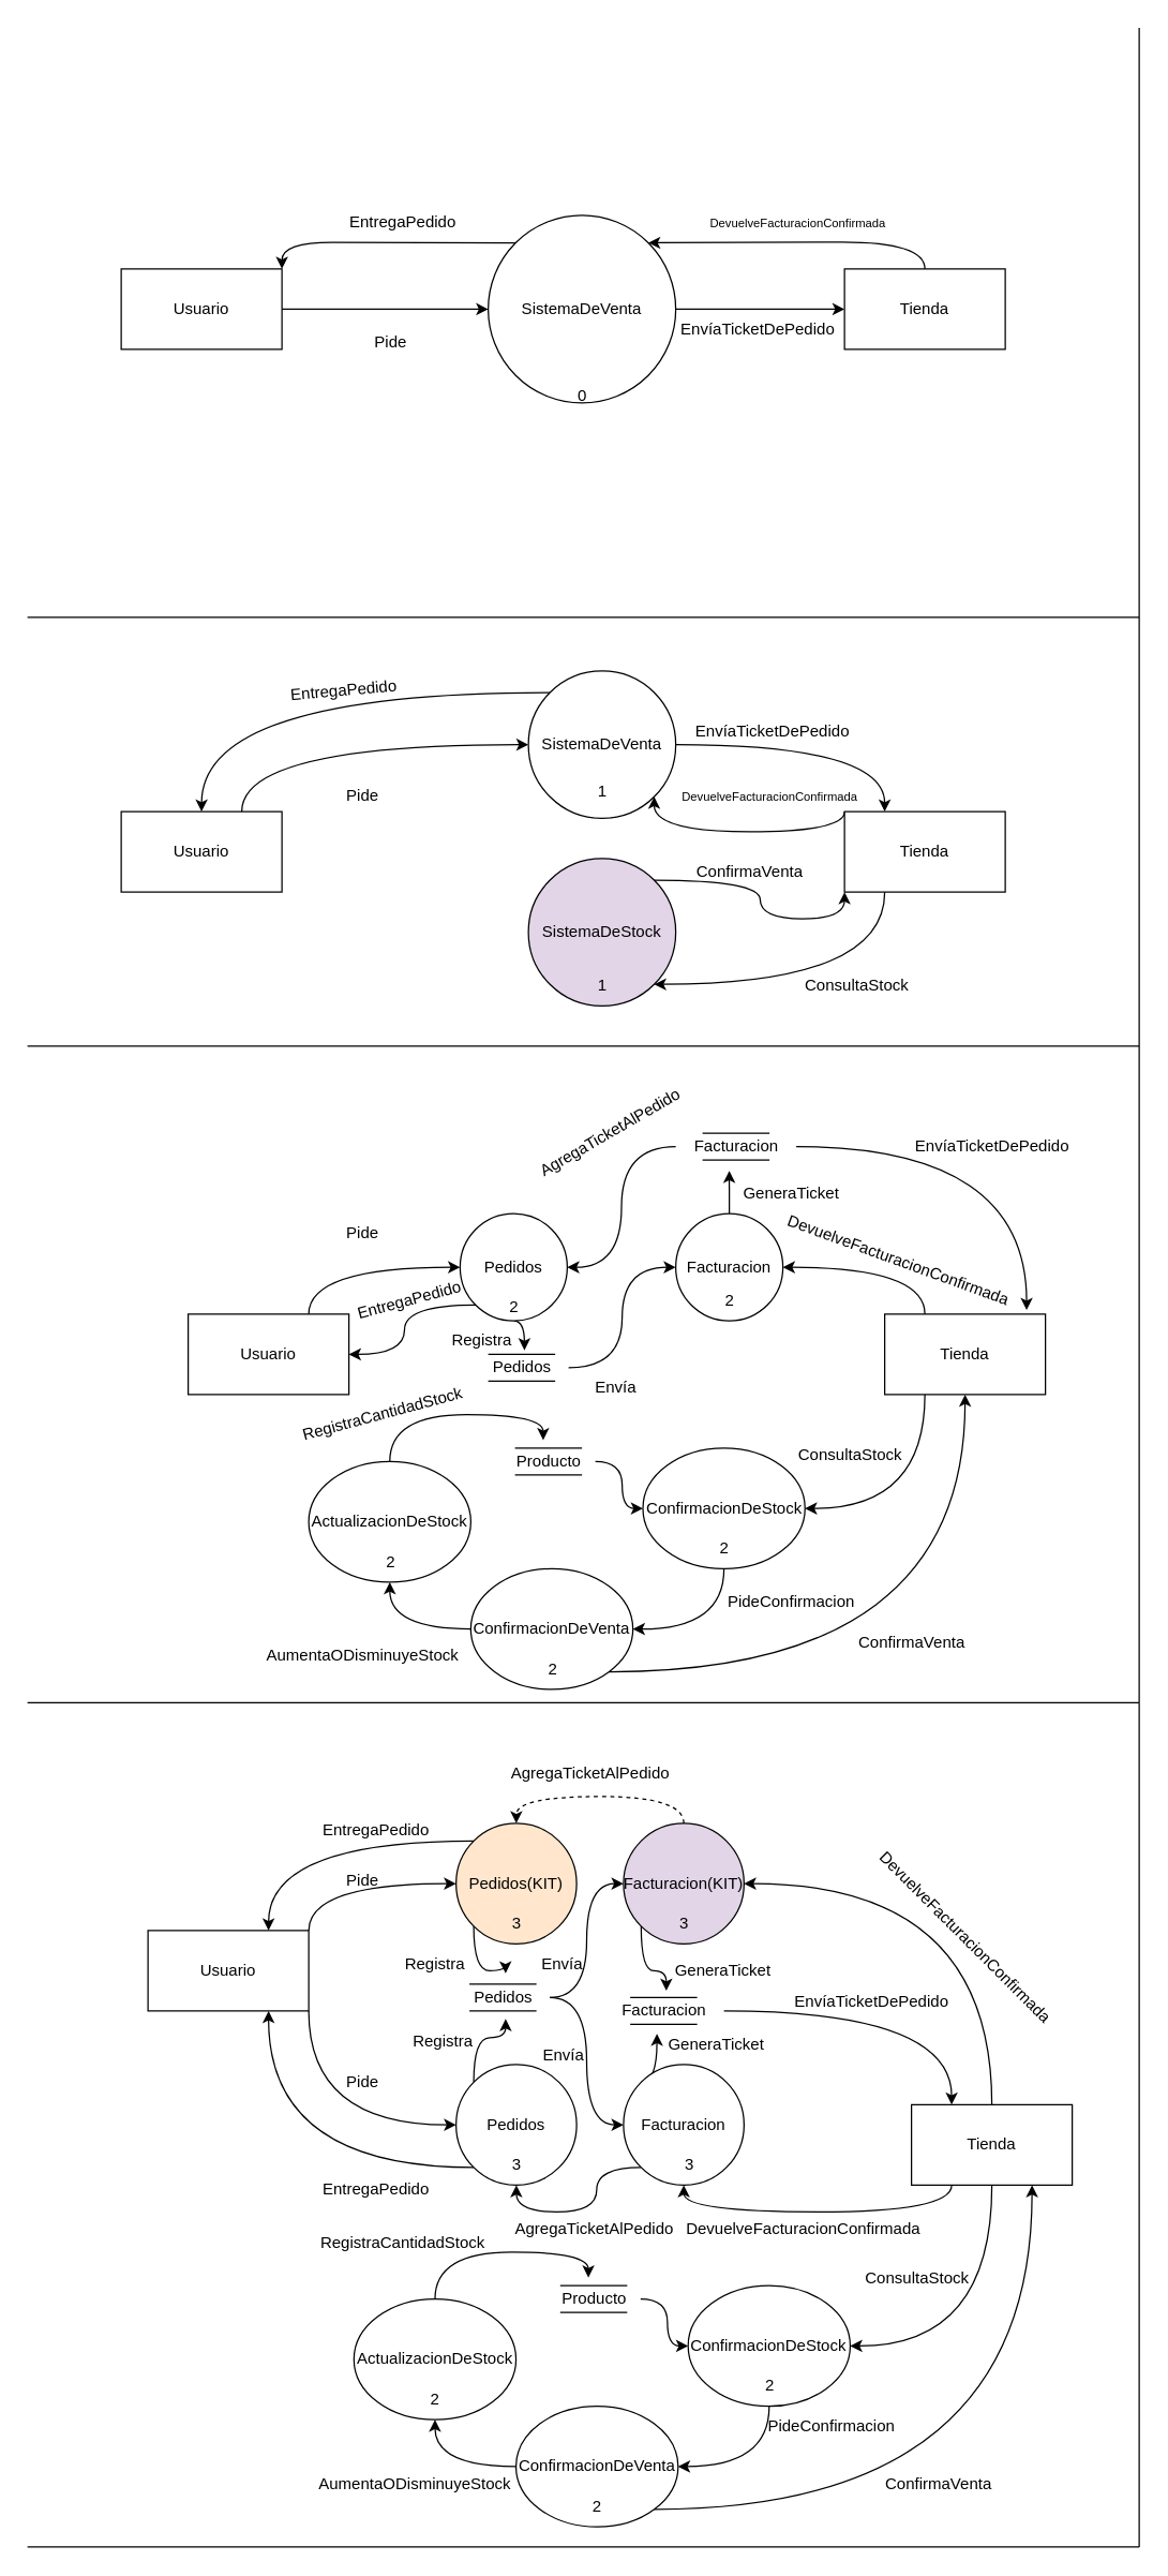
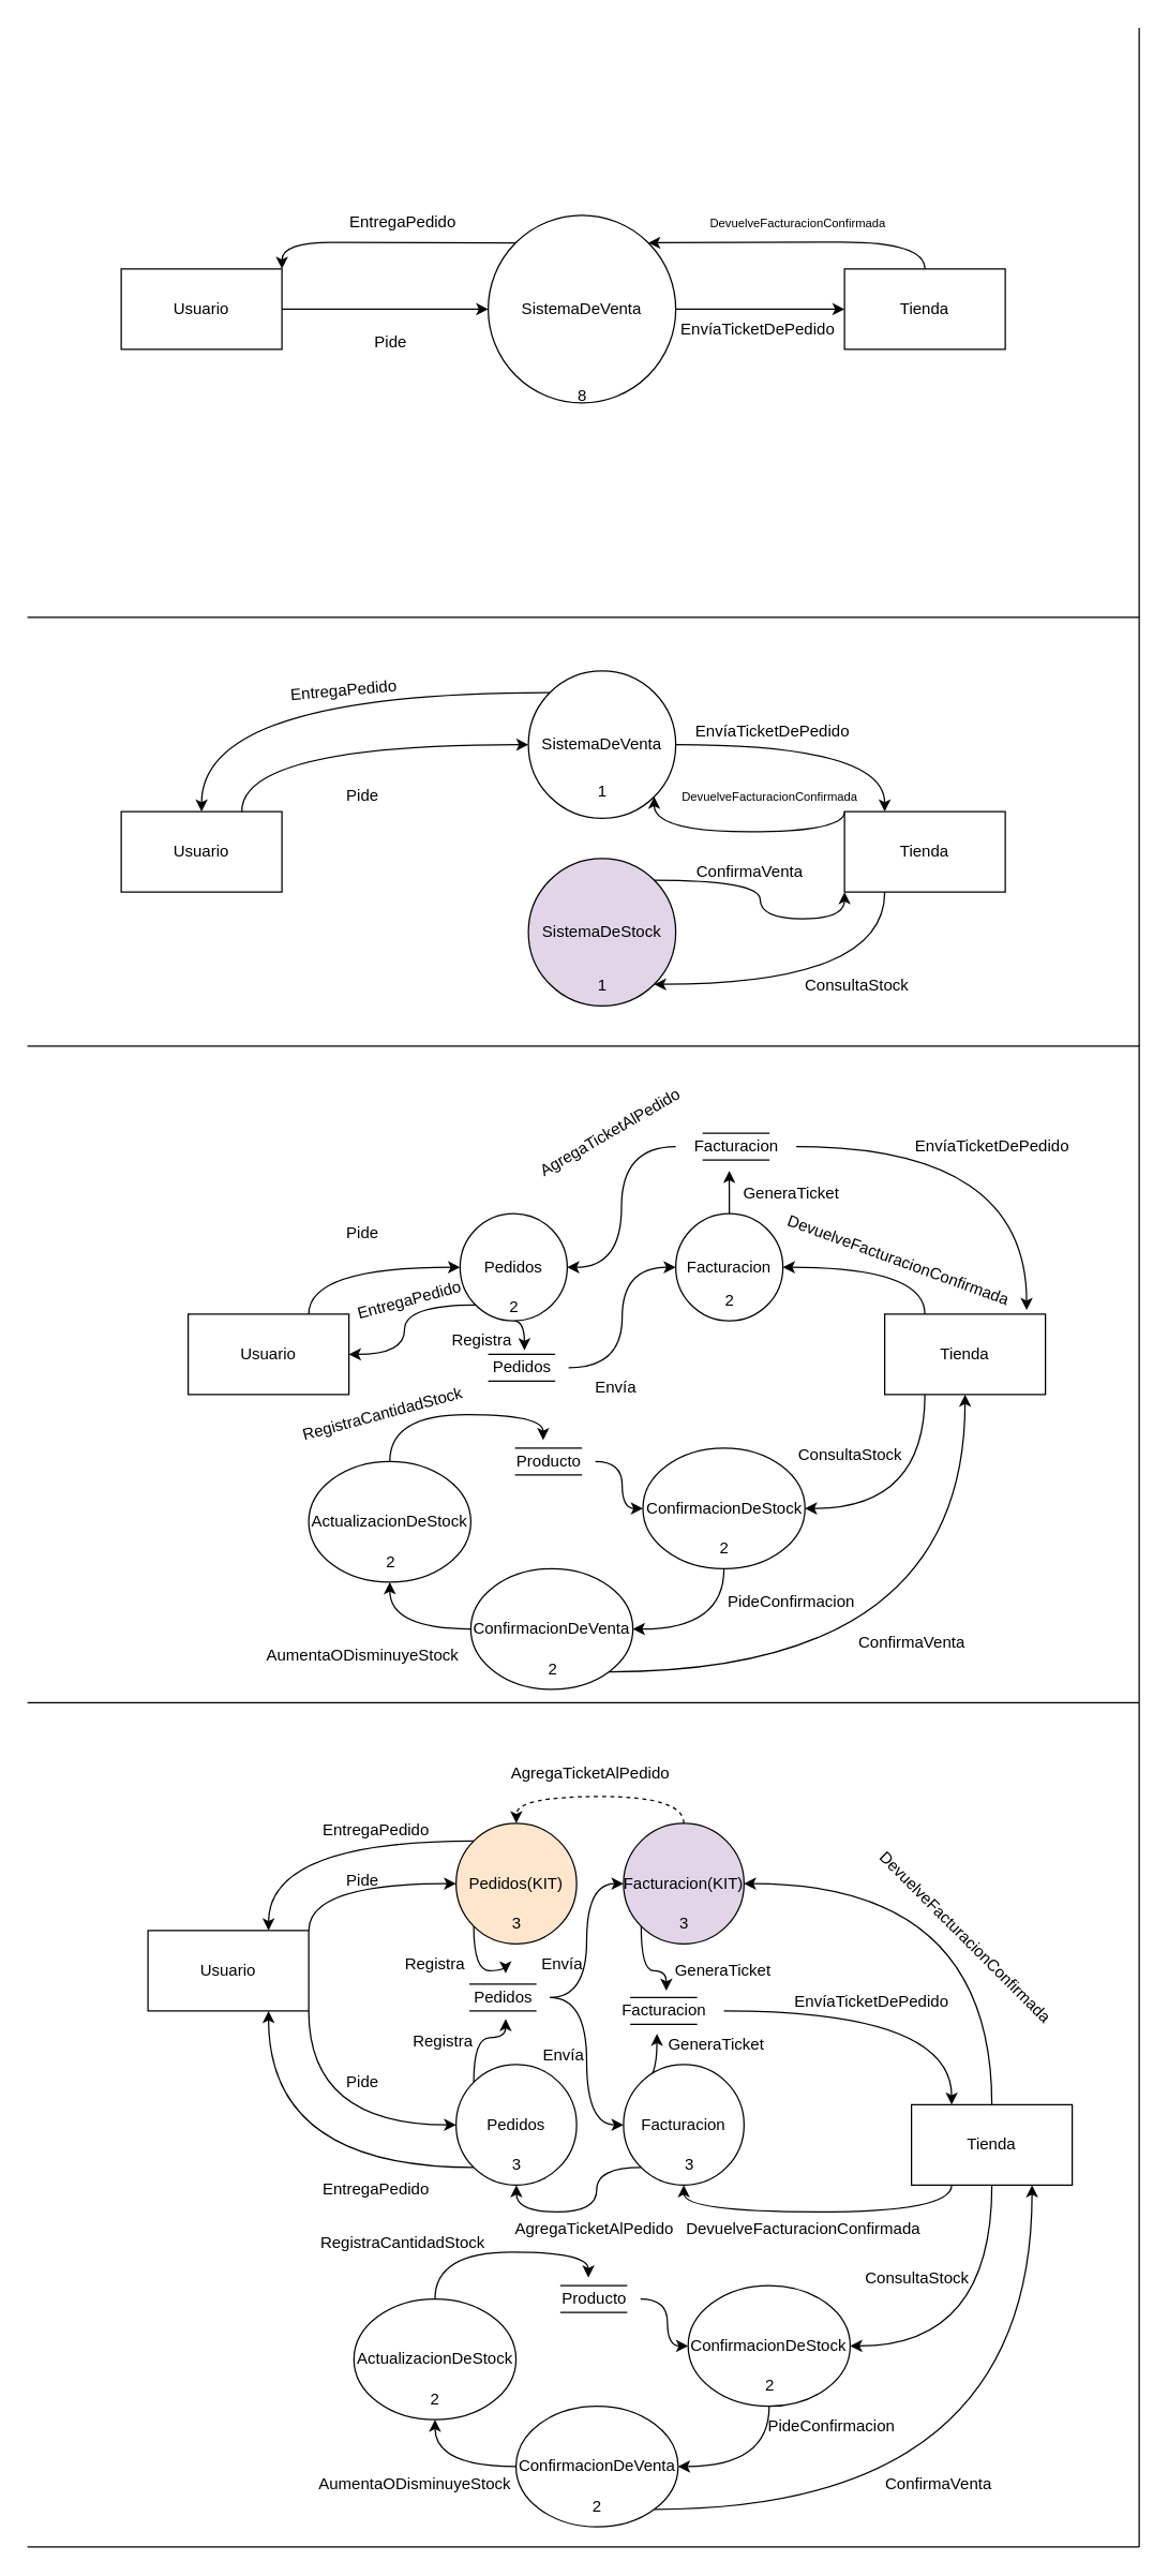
- <mxCell id="9" value="0" style="text;html=1;align=center;verticalAlign=middle;resizable=0;points=[];autosize=1;strokeColor=none;fillColor=none;" vertex="1" parent="1"><mxGeometry x="419" y="280" width="30" height="30" as="geometry" /></mxCell>
+ <mxCell id="9" value="8" style="text;html=1;align=center;verticalAlign=middle;resizable=0;points=[];autosize=1;strokeColor=none;fillColor=none;" vertex="1" parent="1"><mxGeometry x="419" y="280" width="30" height="30" as="geometry" /></mxCell>
